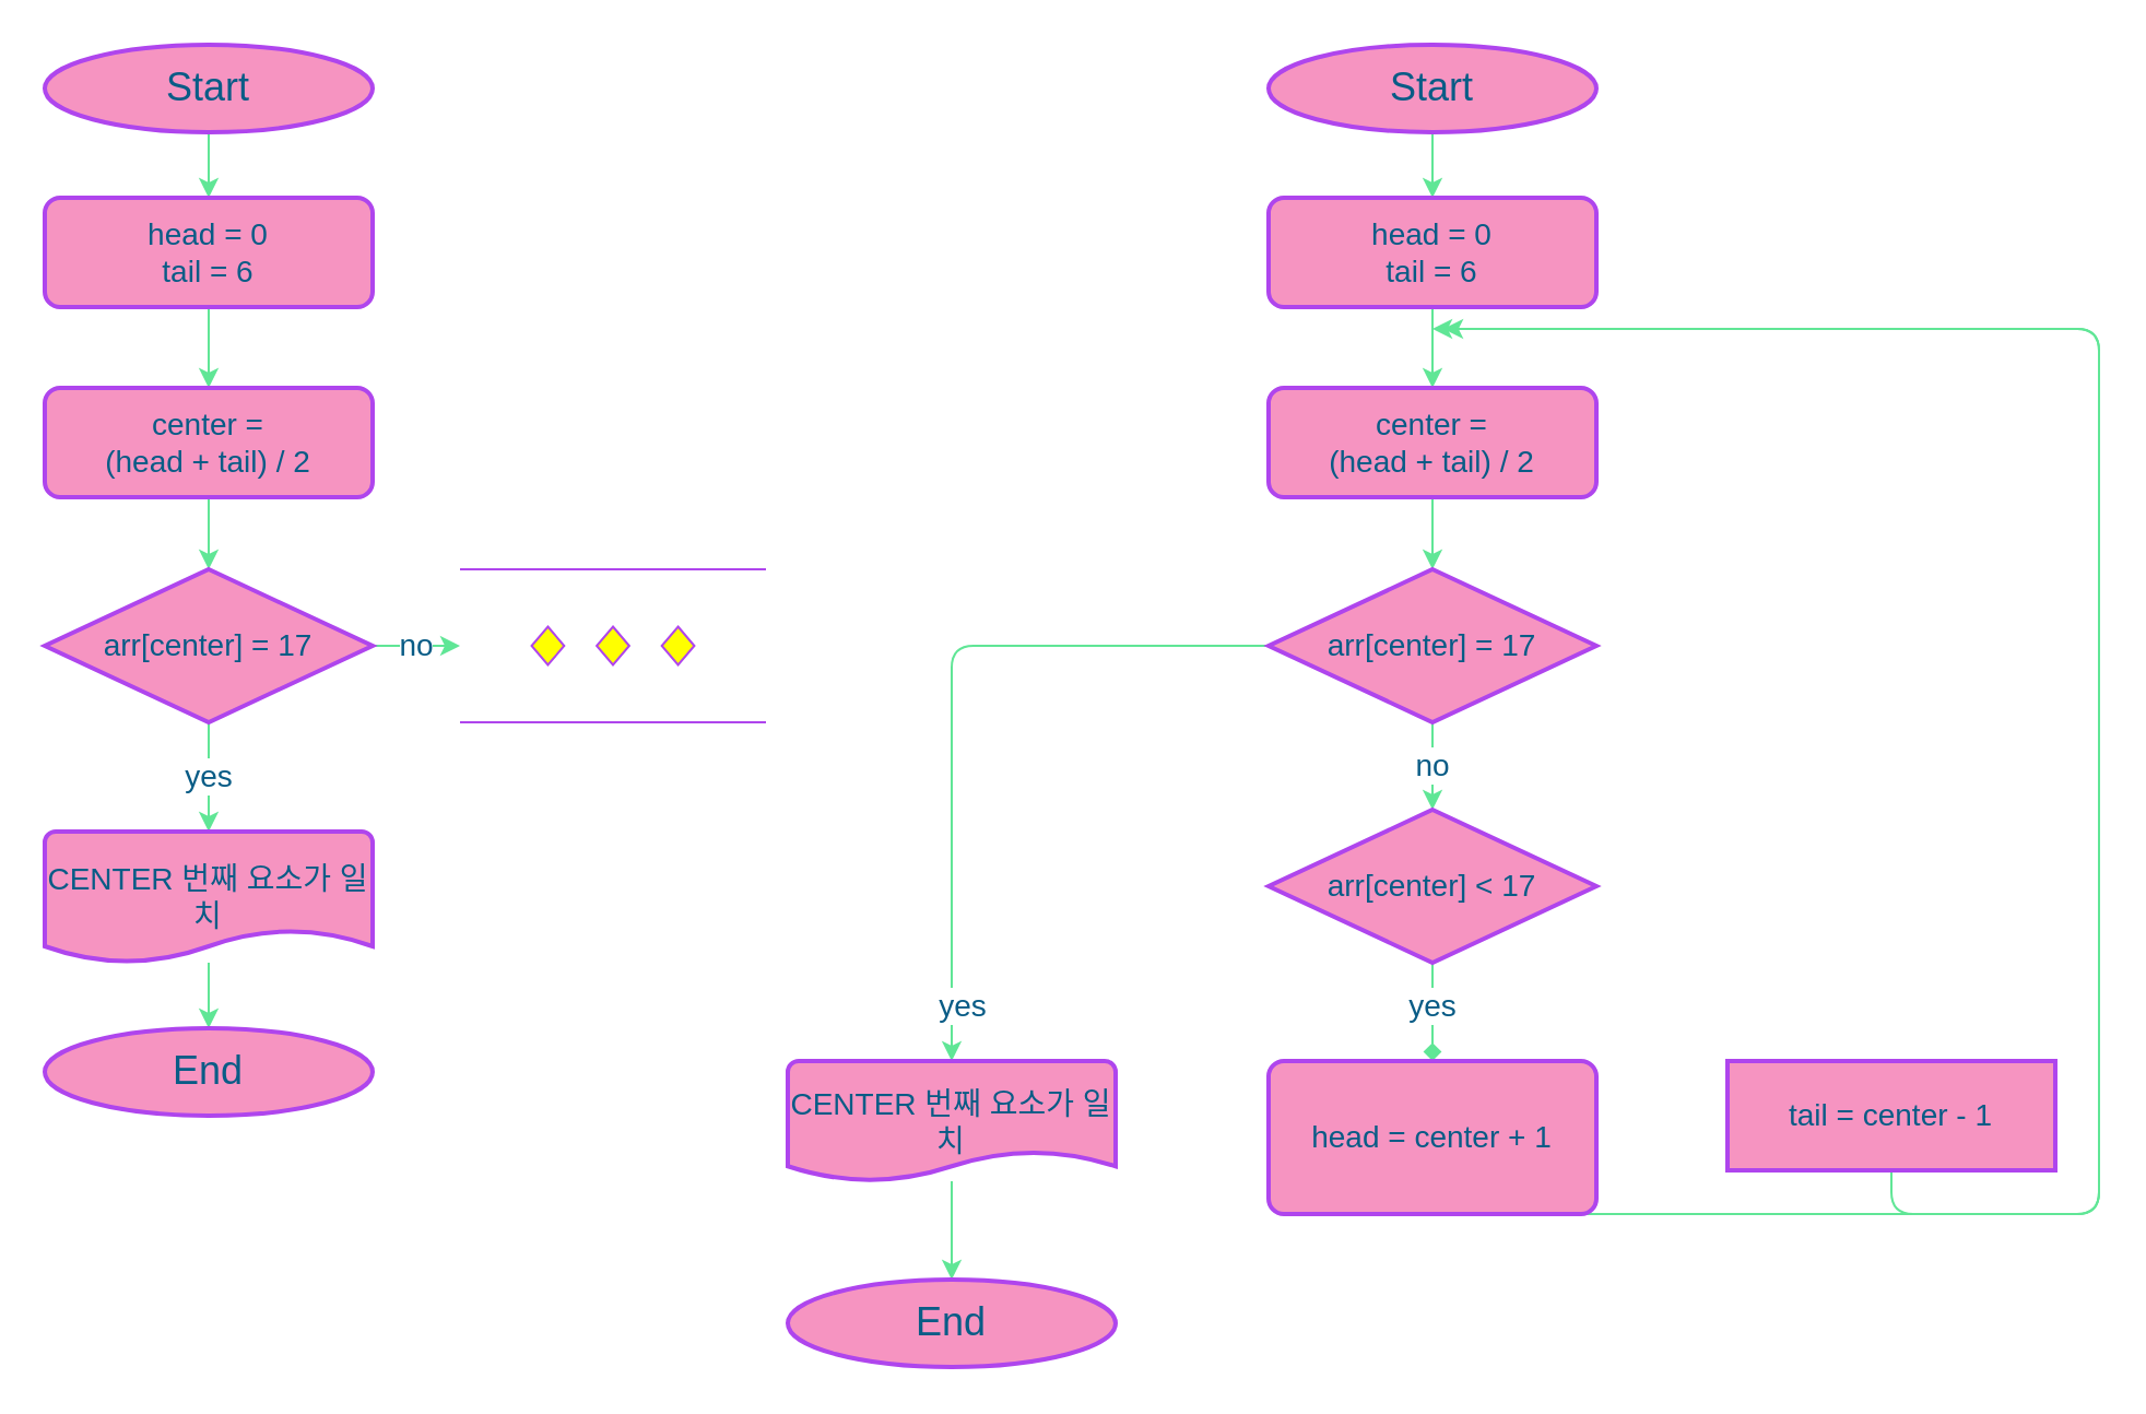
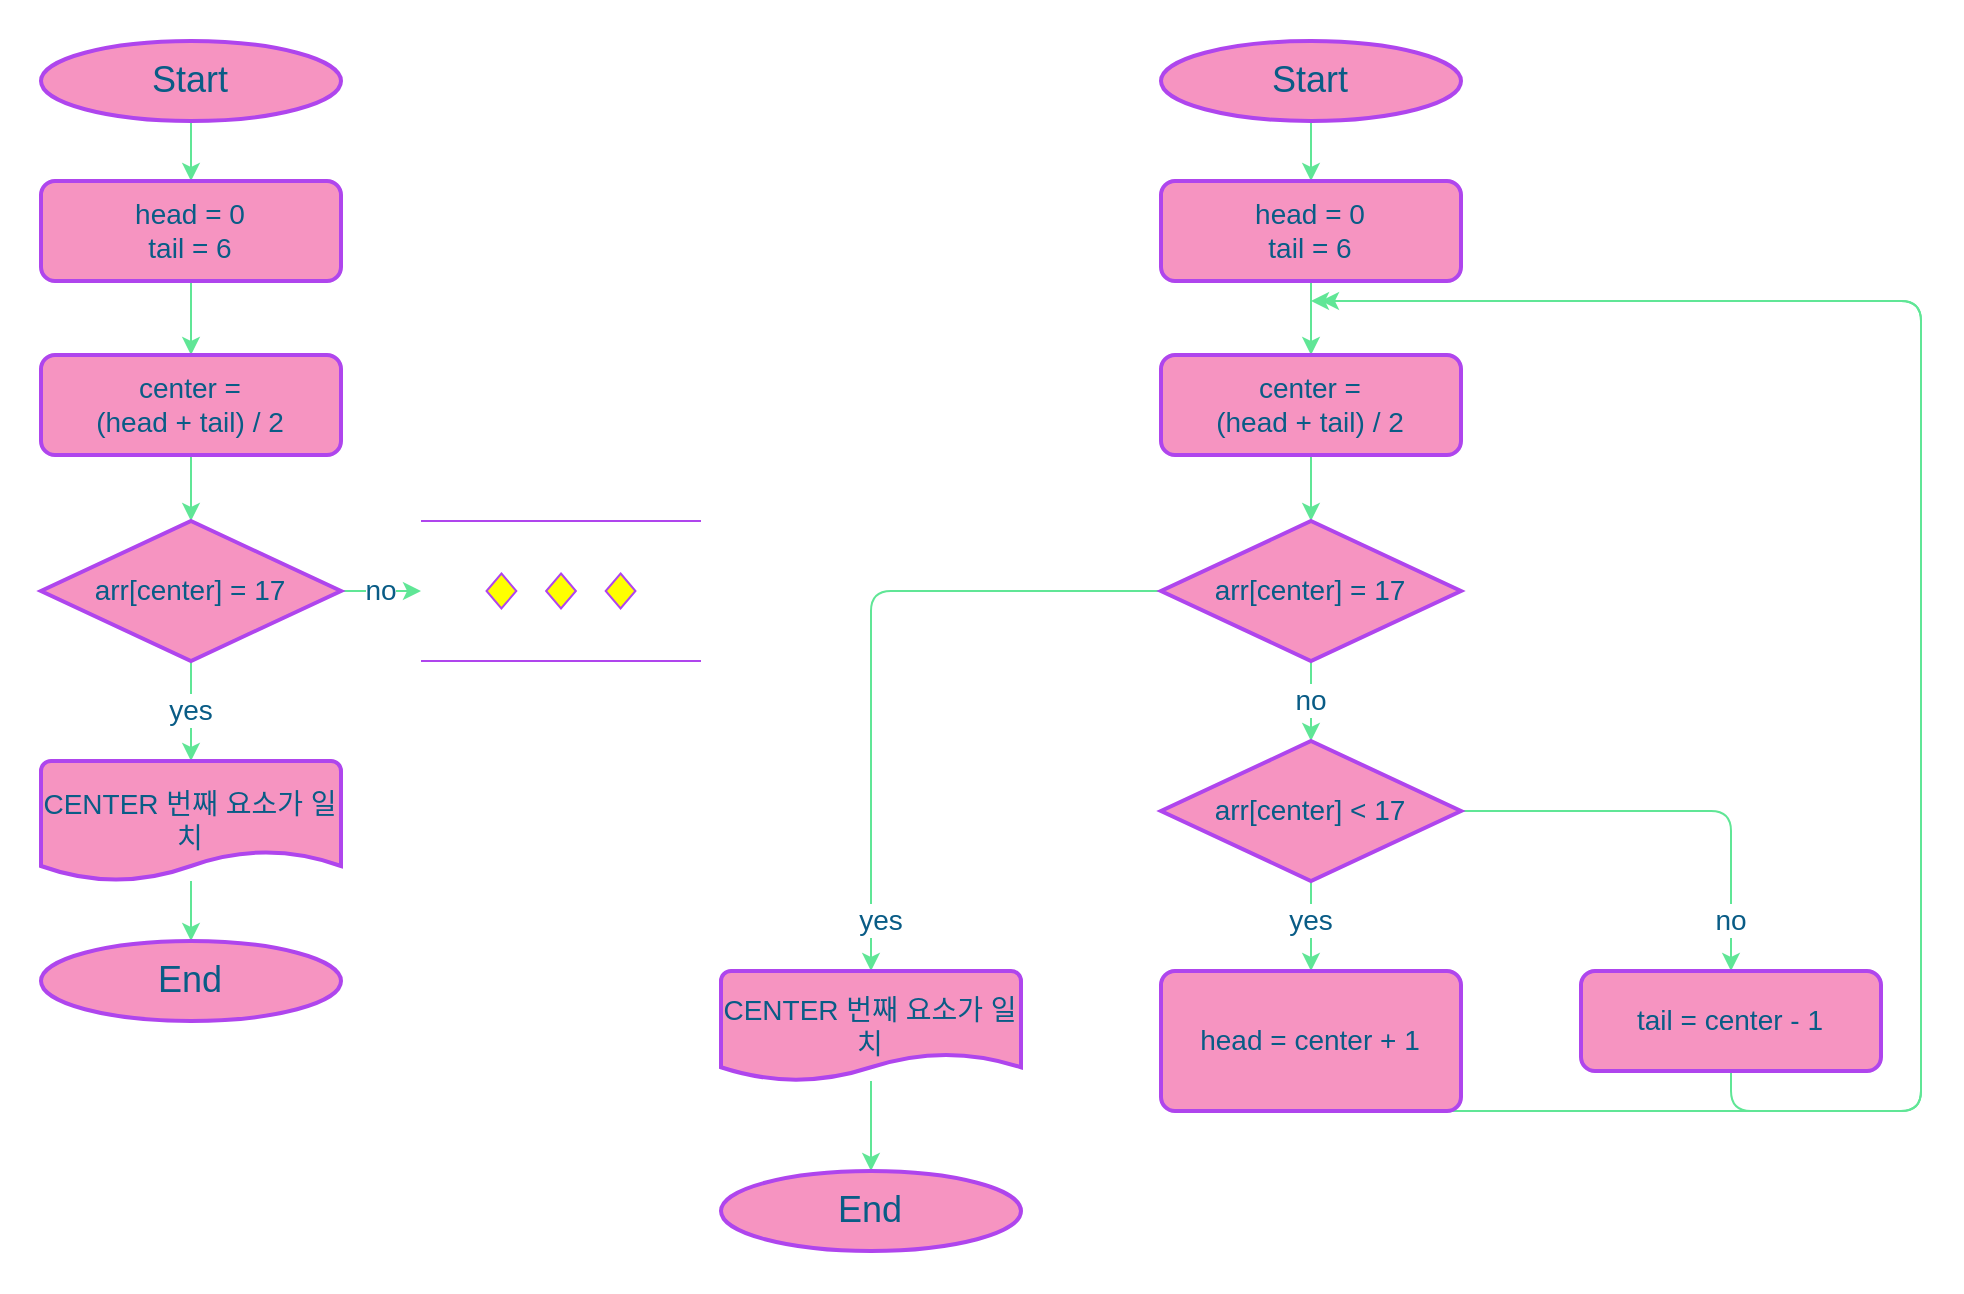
+ <mxCell id="28" value="no" style="edgeStyle=orthogonalEdgeStyle;curved=0;rounded=1;sketch=0;orthogonalLoop=1;jettySize=auto;html=1;exitX=1;exitY=0.5;exitDx=0;exitDy=0;exitPerimeter=0;entryX=0.5;entryY=0;entryDx=0;entryDy=0;fontSize=14;strokeColor=#60E696;fontColor=#095C86;" edge="1" parent="1" source="29" target="33"><mxGeometry x="0.767" relative="1" as="geometry"><mxPoint as="offset" /></mxGeometry></mxCell>
- <mxCell id="27" value="yes" style="edgeStyle=orthogonalEdgeStyle;curved=0;rounded=1;sketch=0;orthogonalLoop=1;jettySize=auto;html=1;fontSize=14;strokeColor=#60E696;fontColor=#095C86;endArrow=diamond;" edge="1" parent="1" source="29" target="31"><mxGeometry x="-0.111" relative="1" as="geometry"><mxPoint as="offset" /></mxGeometry></mxCell>
+ <mxCell id="27" value="yes" style="edgeStyle=orthogonalEdgeStyle;curved=0;rounded=1;sketch=0;orthogonalLoop=1;jettySize=auto;html=1;fontSize=14;strokeColor=#60E696;fontColor=#095C86;" edge="1" parent="1" source="29" target="31"><mxGeometry x="-0.111" relative="1" as="geometry"><mxPoint as="offset" /></mxGeometry></mxCell>
- <mxCell id="33" value="tail = center - 1" style="whiteSpace=wrap;html=1;absoluteArcSize=1;arcSize=14;strokeWidth=2;sketch=0;fontSize=14;fillColor=#F694C1;strokeColor=#AF45ED;fontColor=#095C86;rounded=0;" vertex="1" parent="1"><mxGeometry x="790" y="485" width="150" height="50" as="geometry" /></mxCell>
+ <mxCell id="33" value="tail = center - 1" style="rounded=1;whiteSpace=wrap;html=1;absoluteArcSize=1;arcSize=14;strokeWidth=2;sketch=0;fontSize=14;fillColor=#F694C1;strokeColor=#AF45ED;fontColor=#095C86;" vertex="1" parent="1"><mxGeometry x="790" y="485" width="150" height="50" as="geometry" /></mxCell>
